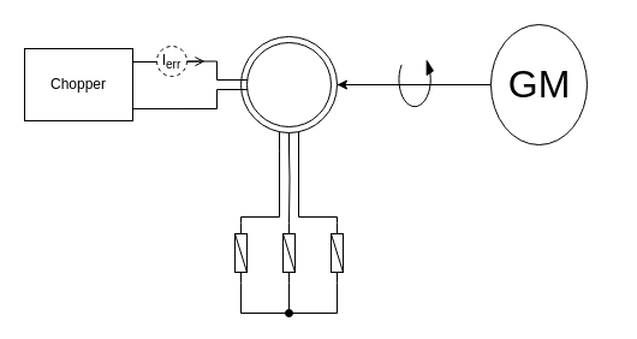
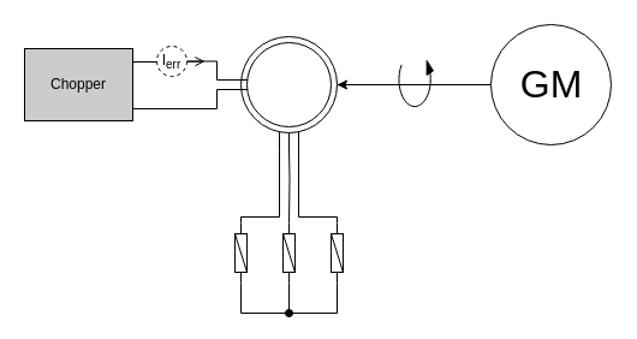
- <mxCell id="16" value="Chopper" style="rounded=0;whiteSpace=wrap;html=1;shadow=0;dashed=0;strokeWidth=1;fillColor=#ffffff;" vertex="1" parent="1"><mxGeometry x="20" y="40" width="90" height="60" as="geometry" /></mxCell>
+ <mxCell id="16" value="Chopper" style="rounded=0;whiteSpace=wrap;html=1;shadow=0;dashed=0;strokeWidth=1;fillColor=#CCCCCC;" vertex="1" parent="1"><mxGeometry x="20" y="40" width="90" height="60" as="geometry" /></mxCell>
- <mxCell id="3" value="GM" style="verticalLabelPosition=middle;shadow=0;dashed=0;align=center;fillColor=#ffffff;html=1;verticalAlign=middle;strokeWidth=1;shape=ellipse;fontSize=32;fontColor=#000000;perimeter=ellipsePerimeter;" vertex="1" parent="1"><mxGeometry x="408" y="20" width="80" height="100" as="geometry" /></mxCell>
+ <mxCell id="3" value="GM" style="verticalLabelPosition=middle;shadow=0;dashed=0;align=center;fillColor=#ffffff;html=1;verticalAlign=middle;strokeWidth=1;shape=ellipse;fontSize=32;fontColor=#000000;perimeter=ellipsePerimeter;" vertex="1" parent="1"><mxGeometry x="408" y="20" width="100" height="100" as="geometry" /></mxCell>
